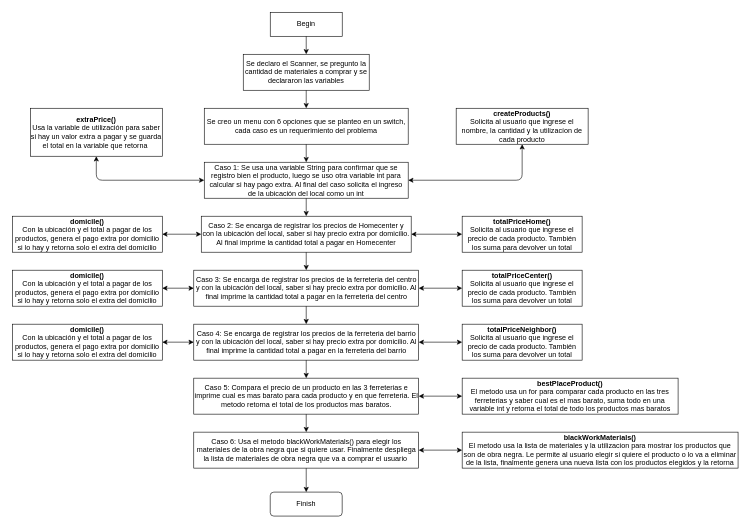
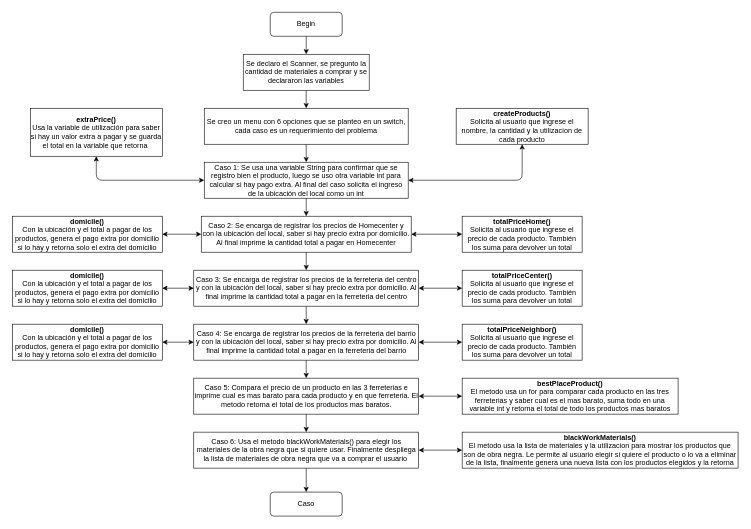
- <mxCell id="2" value="Begin" style="whiteSpace=wrap;html=1;fontSize=12;glass=0;strokeWidth=1;shadow=0;rounded=0;" parent="1" vertex="1"><mxGeometry x="450" y="20" width="120" height="40" as="geometry" /></mxCell>
+ <mxCell id="2" value="Begin" style="rounded=1;whiteSpace=wrap;html=1;fontSize=12;glass=0;strokeWidth=1;shadow=0;" parent="1" vertex="1"><mxGeometry x="450" y="20" width="120" height="40" as="geometry" /></mxCell>
- <mxCell id="39" value="Finish" style="rounded=1;whiteSpace=wrap;html=1;" vertex="1" parent="1"><mxGeometry x="450" y="820" width="120" height="40" as="geometry" /></mxCell>
+ <mxCell id="39" value="Caso" style="rounded=1;whiteSpace=wrap;html=1;" vertex="1" parent="1"><mxGeometry x="450" y="820" width="120" height="40" as="geometry" /></mxCell>
